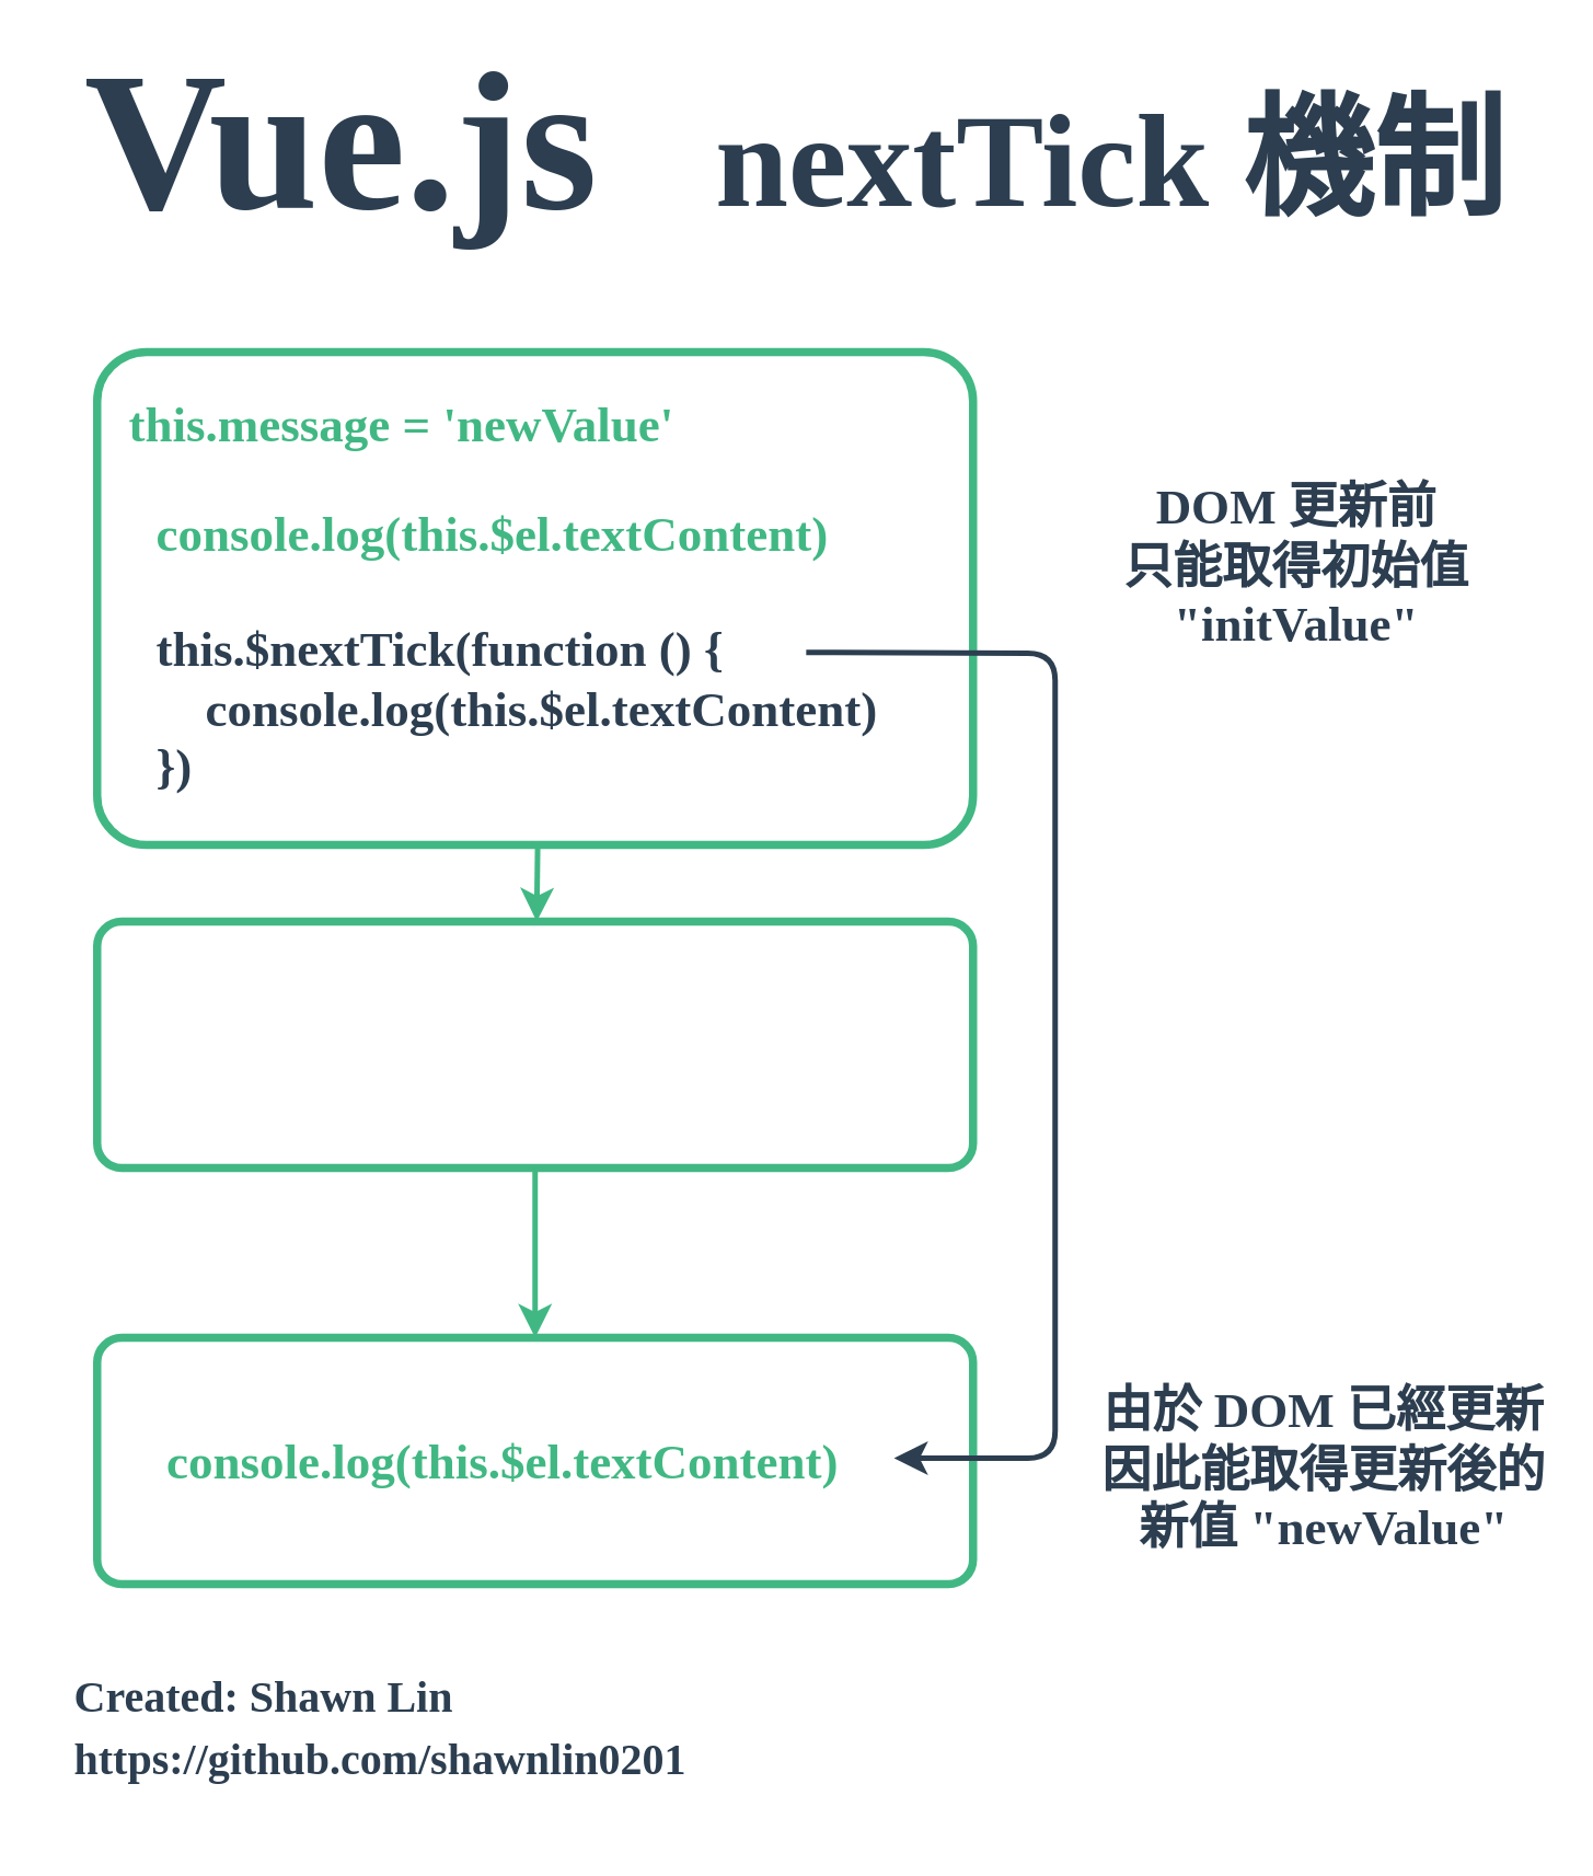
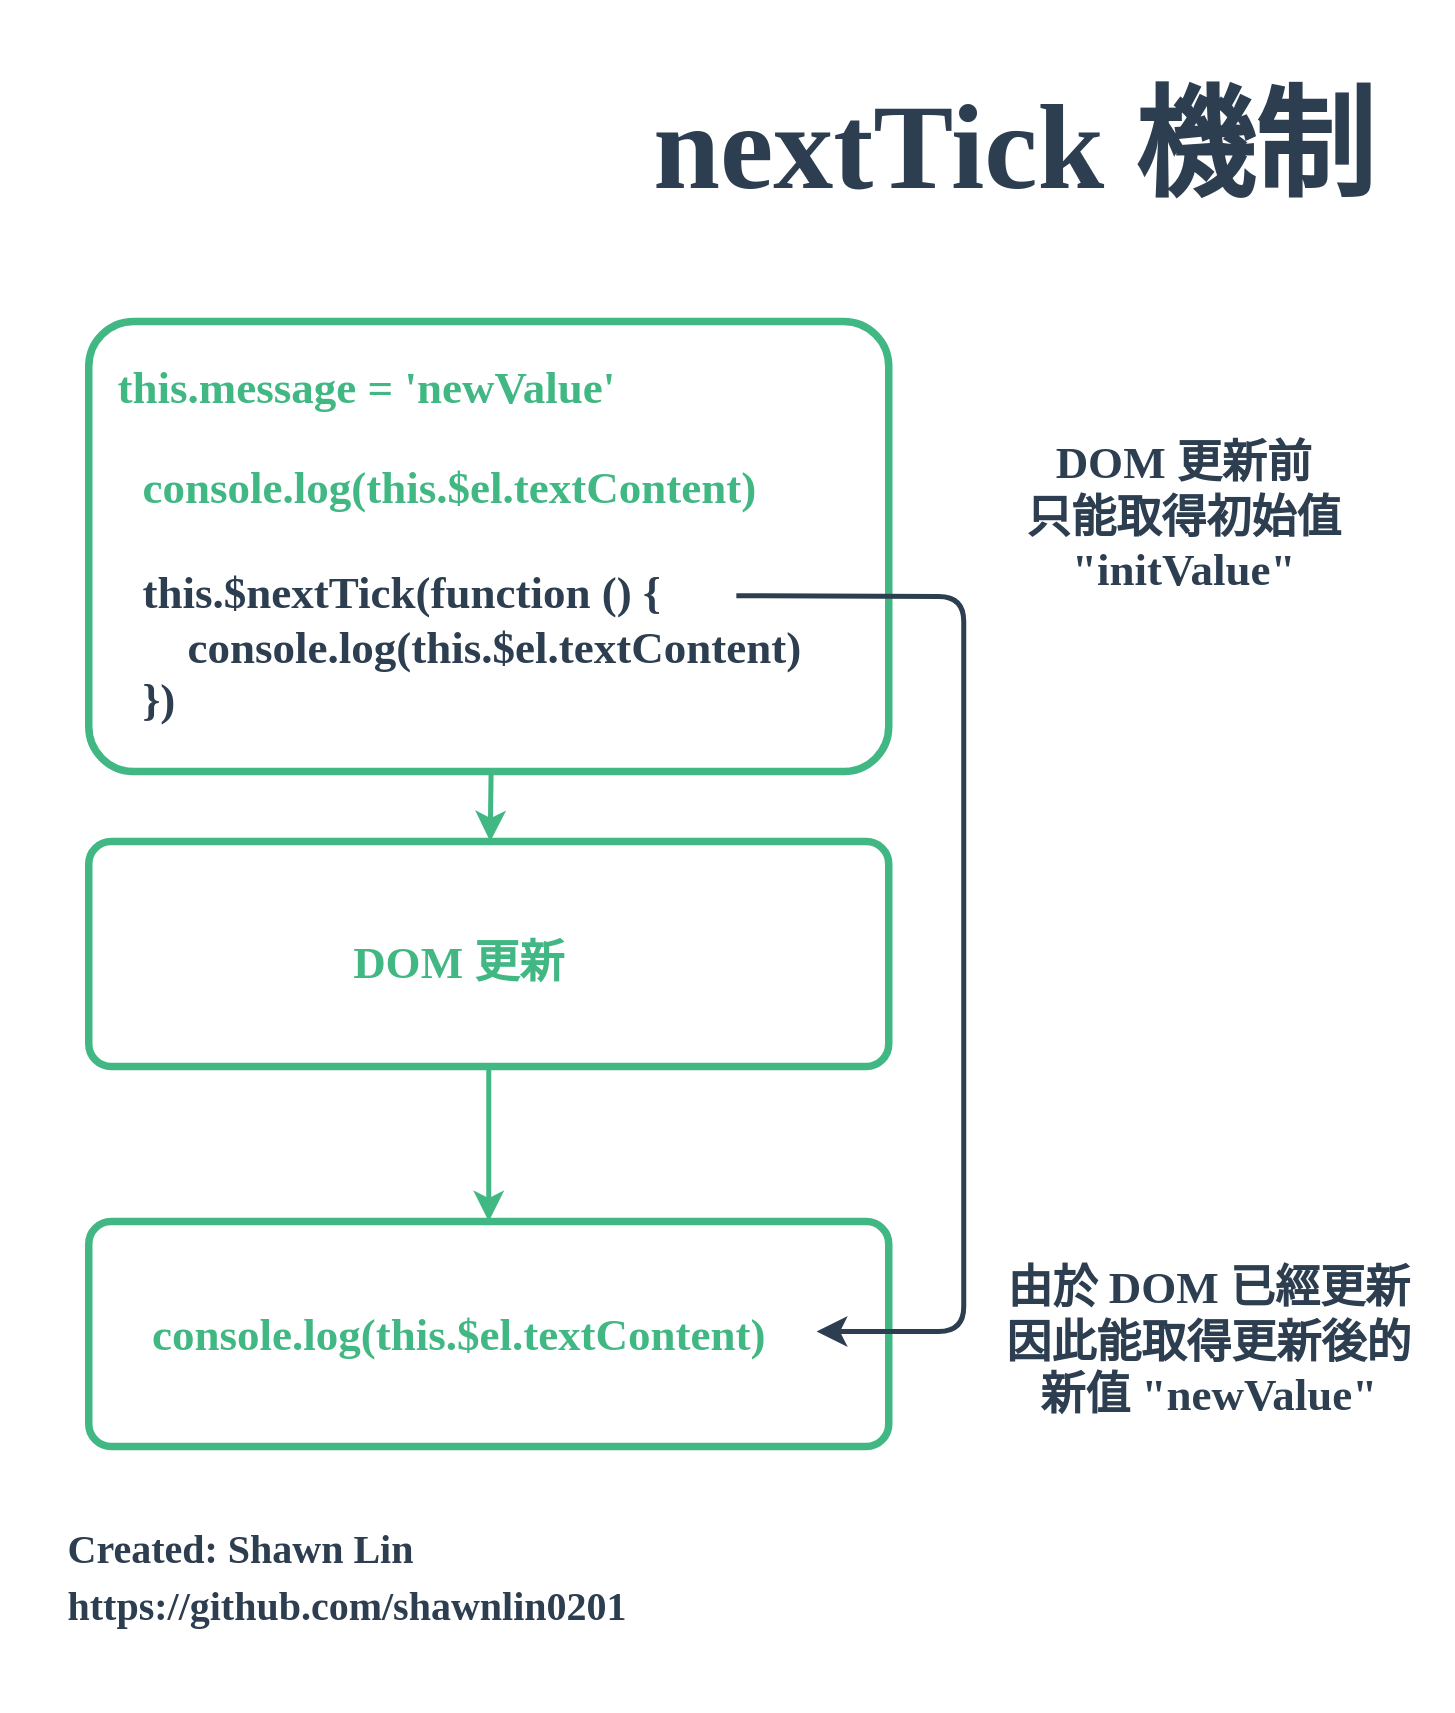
- <mxCell id="5" value="&lt;font style=&quot;font-size: 72px&quot;&gt;Vue.js&lt;/font&gt;" style="text;html=1;align=center;verticalAlign=middle;resizable=0;points=[];autosize=1;fontFamily=Noto Sans TC;FType=g;strokeWidth=1;fontSize=36;fontStyle=1;fontColor=#2C3E50;" parent="3" vertex="1"><mxGeometry x="20" y="20" width="208" height="63" as="geometry" /></mxCell>
+ <mxCell id="13" value="&lt;font color=&quot;#41b883&quot; face=&quot;Noto Sans TC&quot;&gt;&lt;span style=&quot;font-size: 18px&quot;&gt;&lt;b&gt;DOM 更新&lt;/b&gt;&lt;/span&gt;&lt;/font&gt;" style="text;html=1;align=center;" parent="3" vertex="1"><mxGeometry x="125" y="368" width="116" height="32" as="geometry" /></mxCell>
